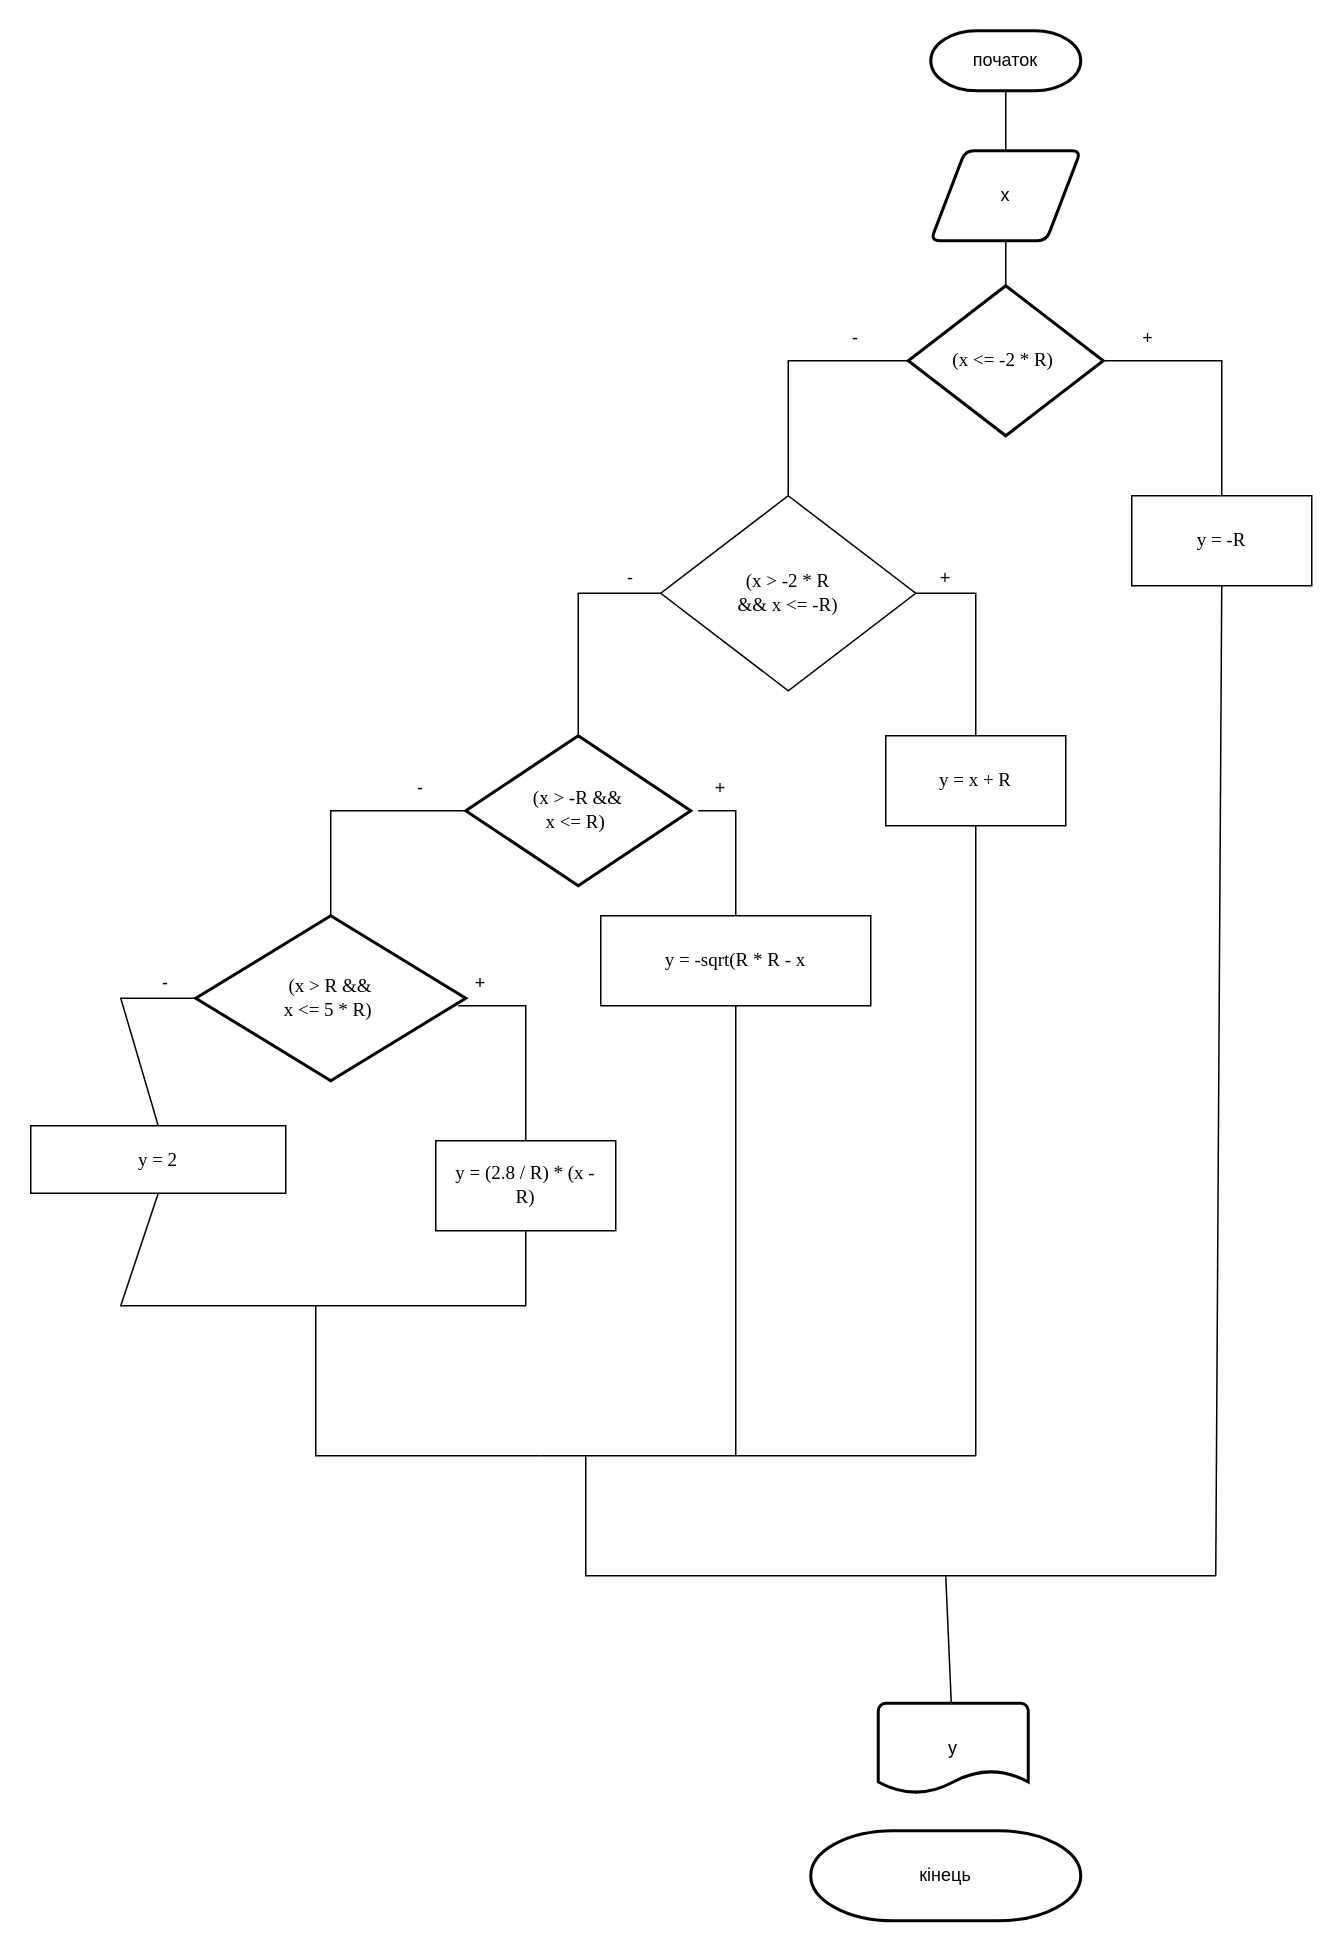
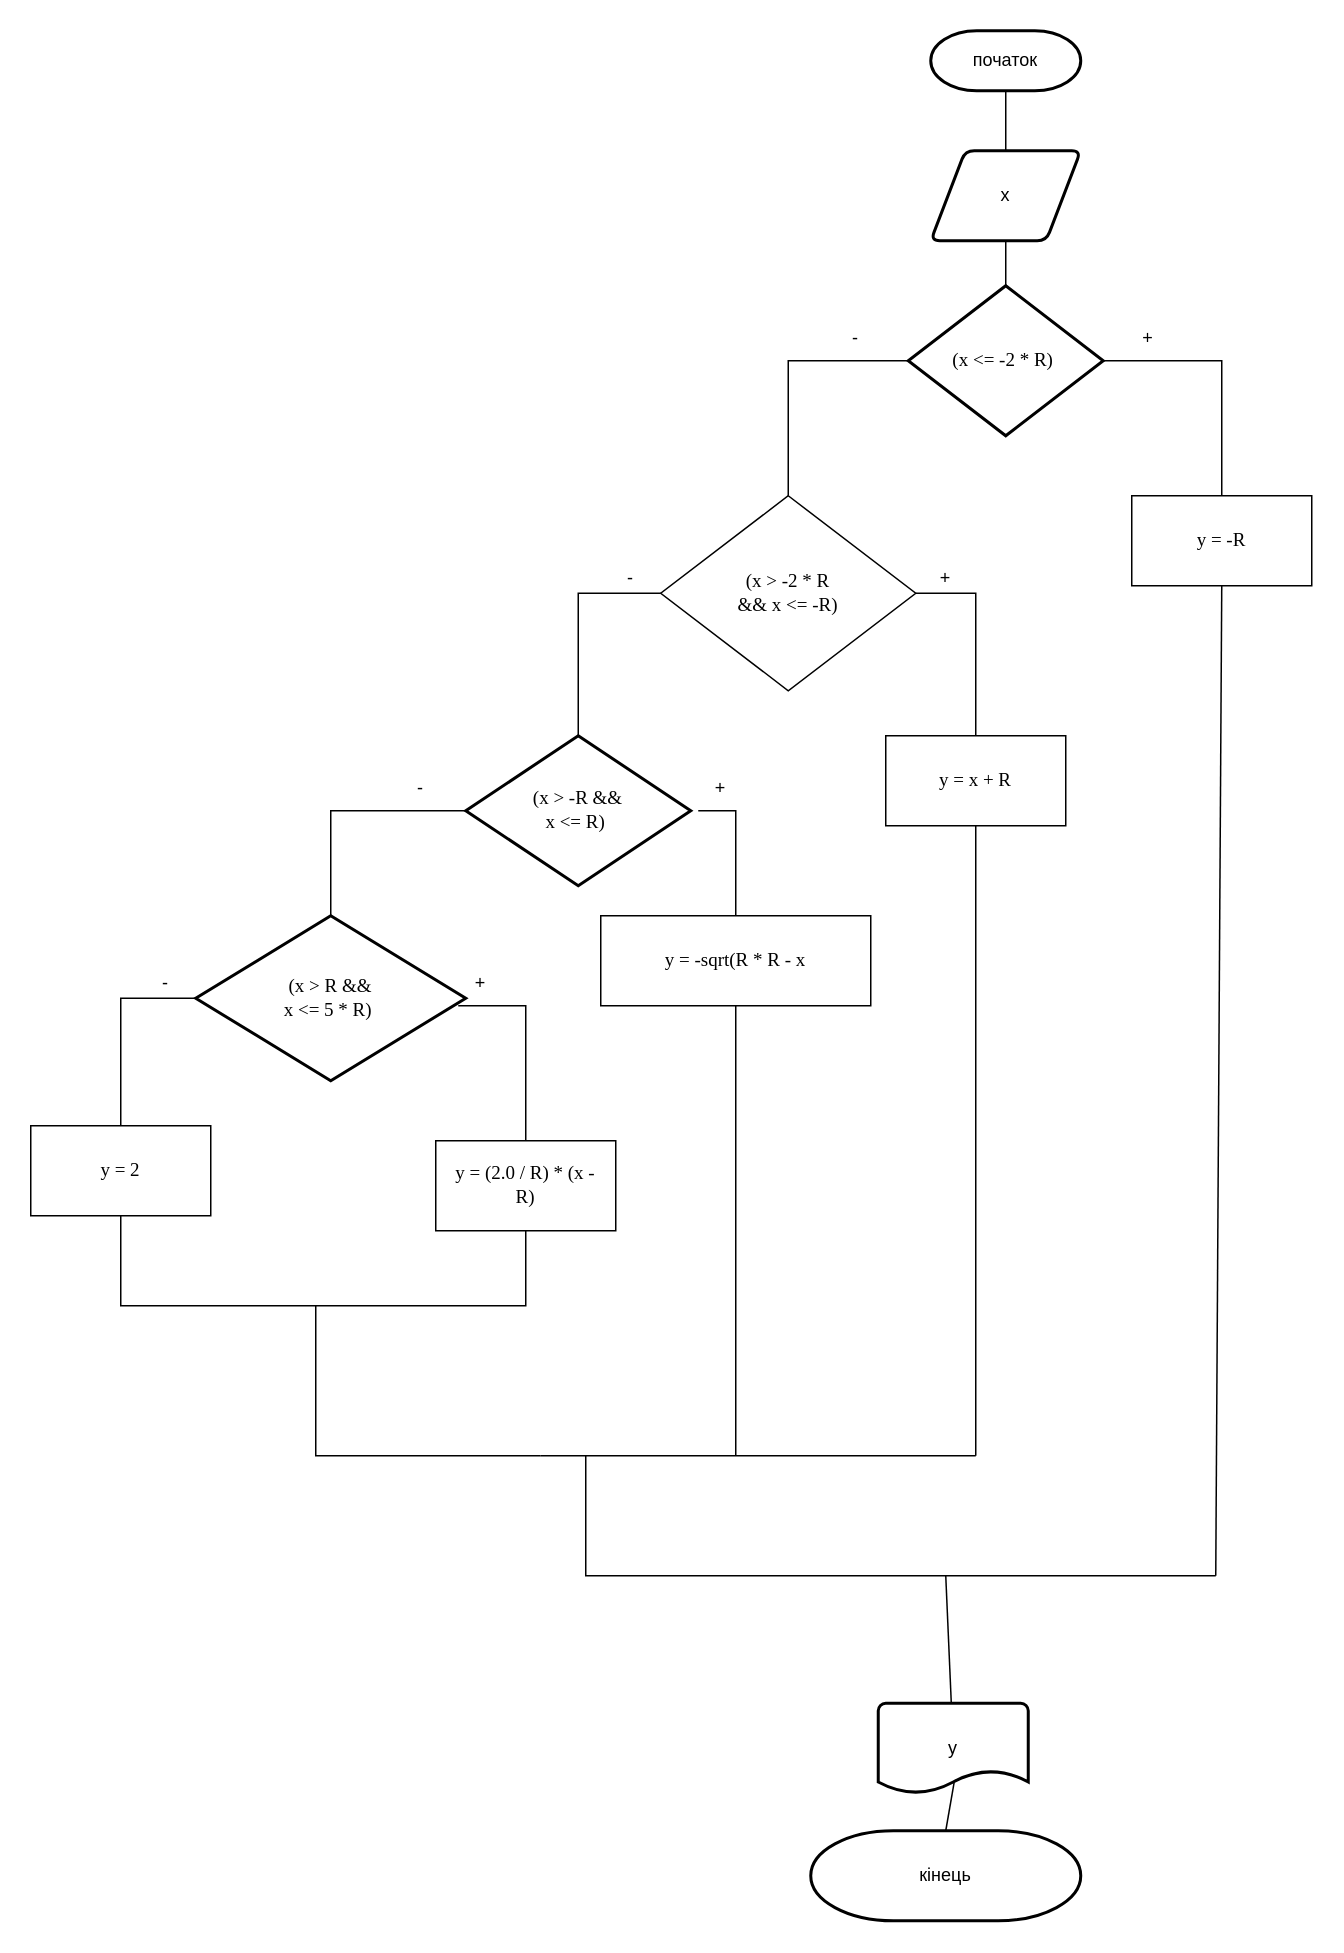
- <mxCell id="16" value="&lt;span style=&quot;font-size: 9.5pt; font-family: &amp;quot;Cascadia Mono&amp;quot;; background: white;&quot;&gt;y = 2&lt;/span&gt;" style="rounded=0;whiteSpace=wrap;html=1;" vertex="1" parent="1"><mxGeometry x="20" y="750" width="170" height="45" as="geometry" /></mxCell>
+ <mxCell id="16" value="&lt;span style=&quot;font-size: 9.5pt; font-family: &amp;quot;Cascadia Mono&amp;quot;; background: white;&quot;&gt;y = 2&lt;/span&gt;" style="rounded=0;whiteSpace=wrap;html=1;" vertex="1" parent="1"><mxGeometry x="20" y="750" width="120" height="60" as="geometry" /></mxCell>
- <mxCell id="15" value="&lt;span style=&quot;font-size: 9.5pt; font-family: &amp;quot;Cascadia Mono&amp;quot;; background: white;&quot;&gt;y = (2.8 / R) * (x -&lt;br/&gt;R)&lt;/span&gt;" style="rounded=0;whiteSpace=wrap;html=1;" vertex="1" parent="1"><mxGeometry x="290" y="760" width="120" height="60" as="geometry" /></mxCell>
+ <mxCell id="15" value="&lt;span style=&quot;font-size: 9.5pt; font-family: &amp;quot;Cascadia Mono&amp;quot;; background: white;&quot;&gt;y = (2.0 / R) * (x -&lt;br/&gt;R)&lt;/span&gt;" style="rounded=0;whiteSpace=wrap;html=1;" vertex="1" parent="1"><mxGeometry x="290" y="760" width="120" height="60" as="geometry" /></mxCell>
+ <mxCell id="26" value="" style="endArrow=none;html=1;rounded=0;entryX=0.506;entryY=0.88;entryDx=0;entryDy=0;entryPerimeter=0;exitX=0.5;exitY=0;exitDx=0;exitDy=0;exitPerimeter=0;" edge="1" parent="1" source="27" target="25"><mxGeometry width="50" height="50" relative="1" as="geometry"><mxPoint x="631" y="1250" as="sourcePoint" /><mxPoint x="550" y="850" as="targetPoint" /></mxGeometry></mxCell>
